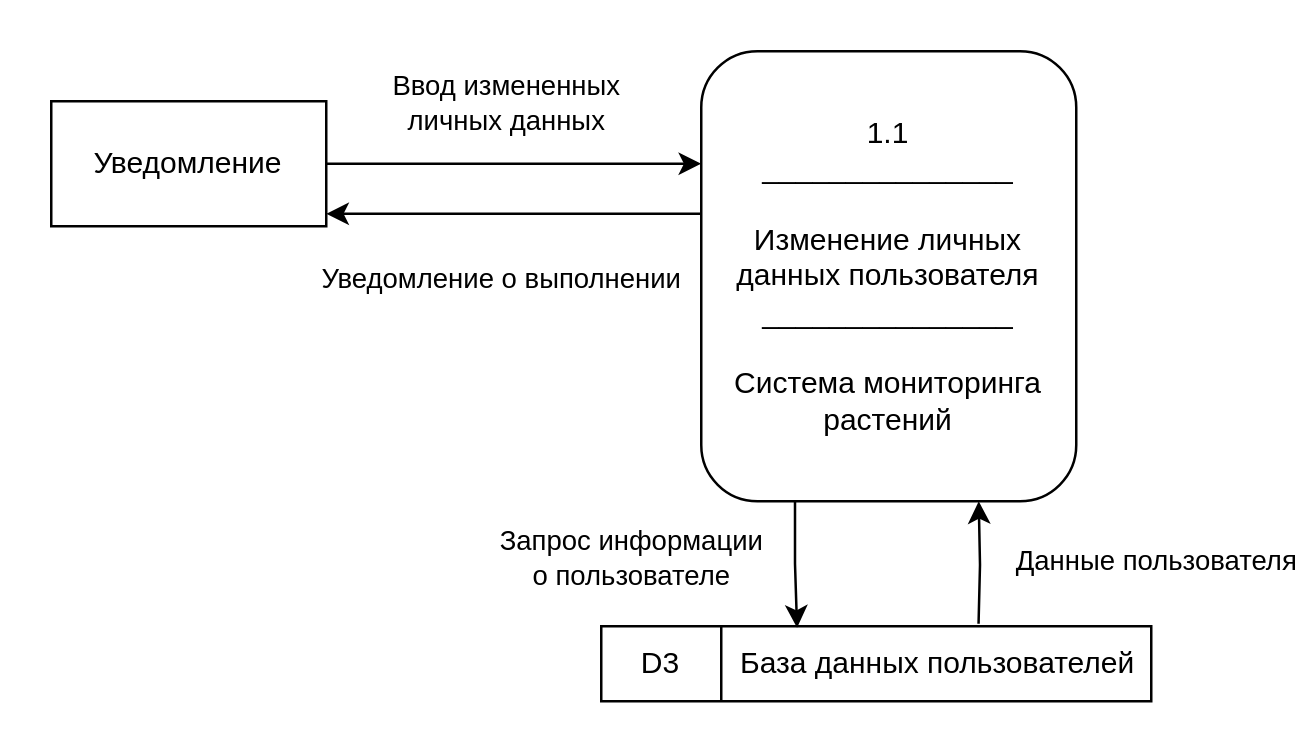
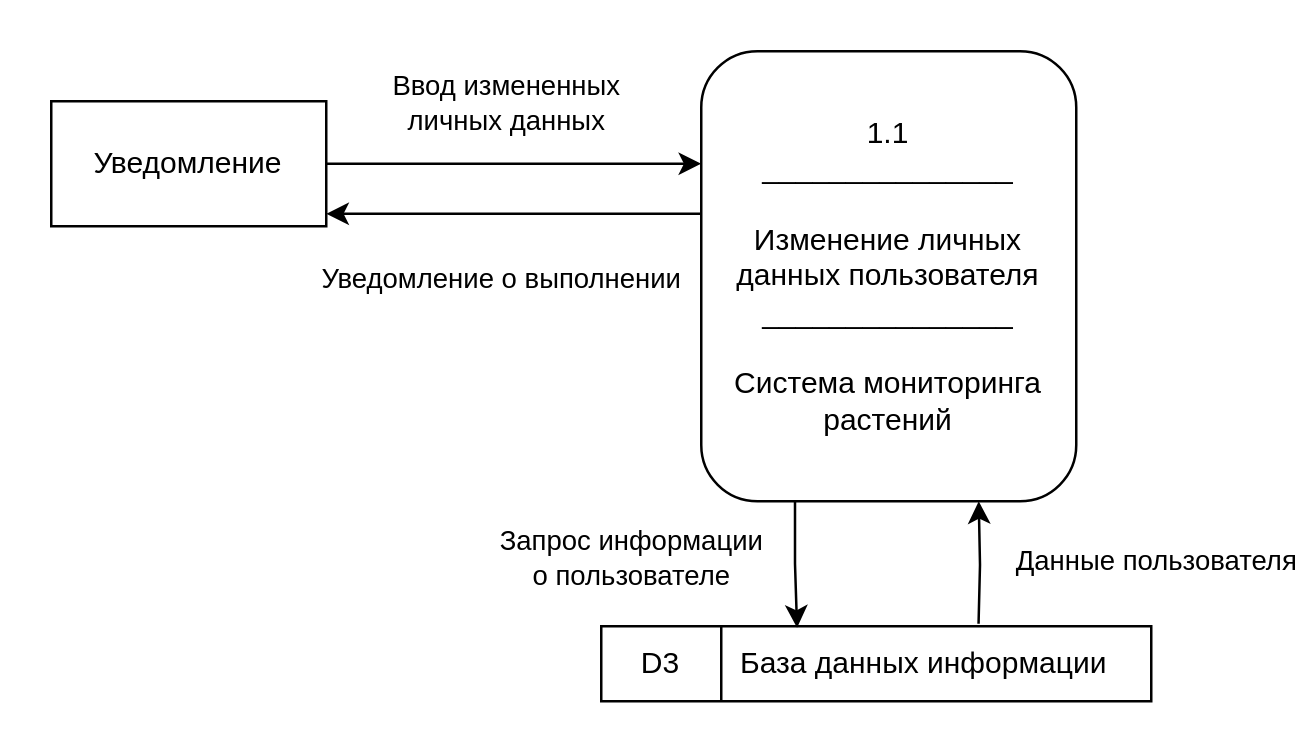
- <mxCell id="11" value="База данных пользователей" style="shape=partialRectangle;html=1;whiteSpace=wrap;connectable=0;fillColor=none;top=0;left=0;bottom=0;right=0;align=left;spacingLeft=6;overflow=hidden;strokeColor=inherit;fontSize=12;" parent="9" vertex="1"><mxGeometry x="48" width="172" height="30" as="geometry"><mxRectangle width="172" height="30" as="alternateBounds" /></mxGeometry></mxCell>
+ <mxCell id="11" value="База данных информации" style="shape=partialRectangle;html=1;whiteSpace=wrap;connectable=0;fillColor=none;top=0;left=0;bottom=0;right=0;align=left;spacingLeft=6;overflow=hidden;strokeColor=inherit;fontSize=12;" parent="9" vertex="1"><mxGeometry x="48" width="172" height="30" as="geometry"><mxRectangle width="172" height="30" as="alternateBounds" /></mxGeometry></mxCell>
